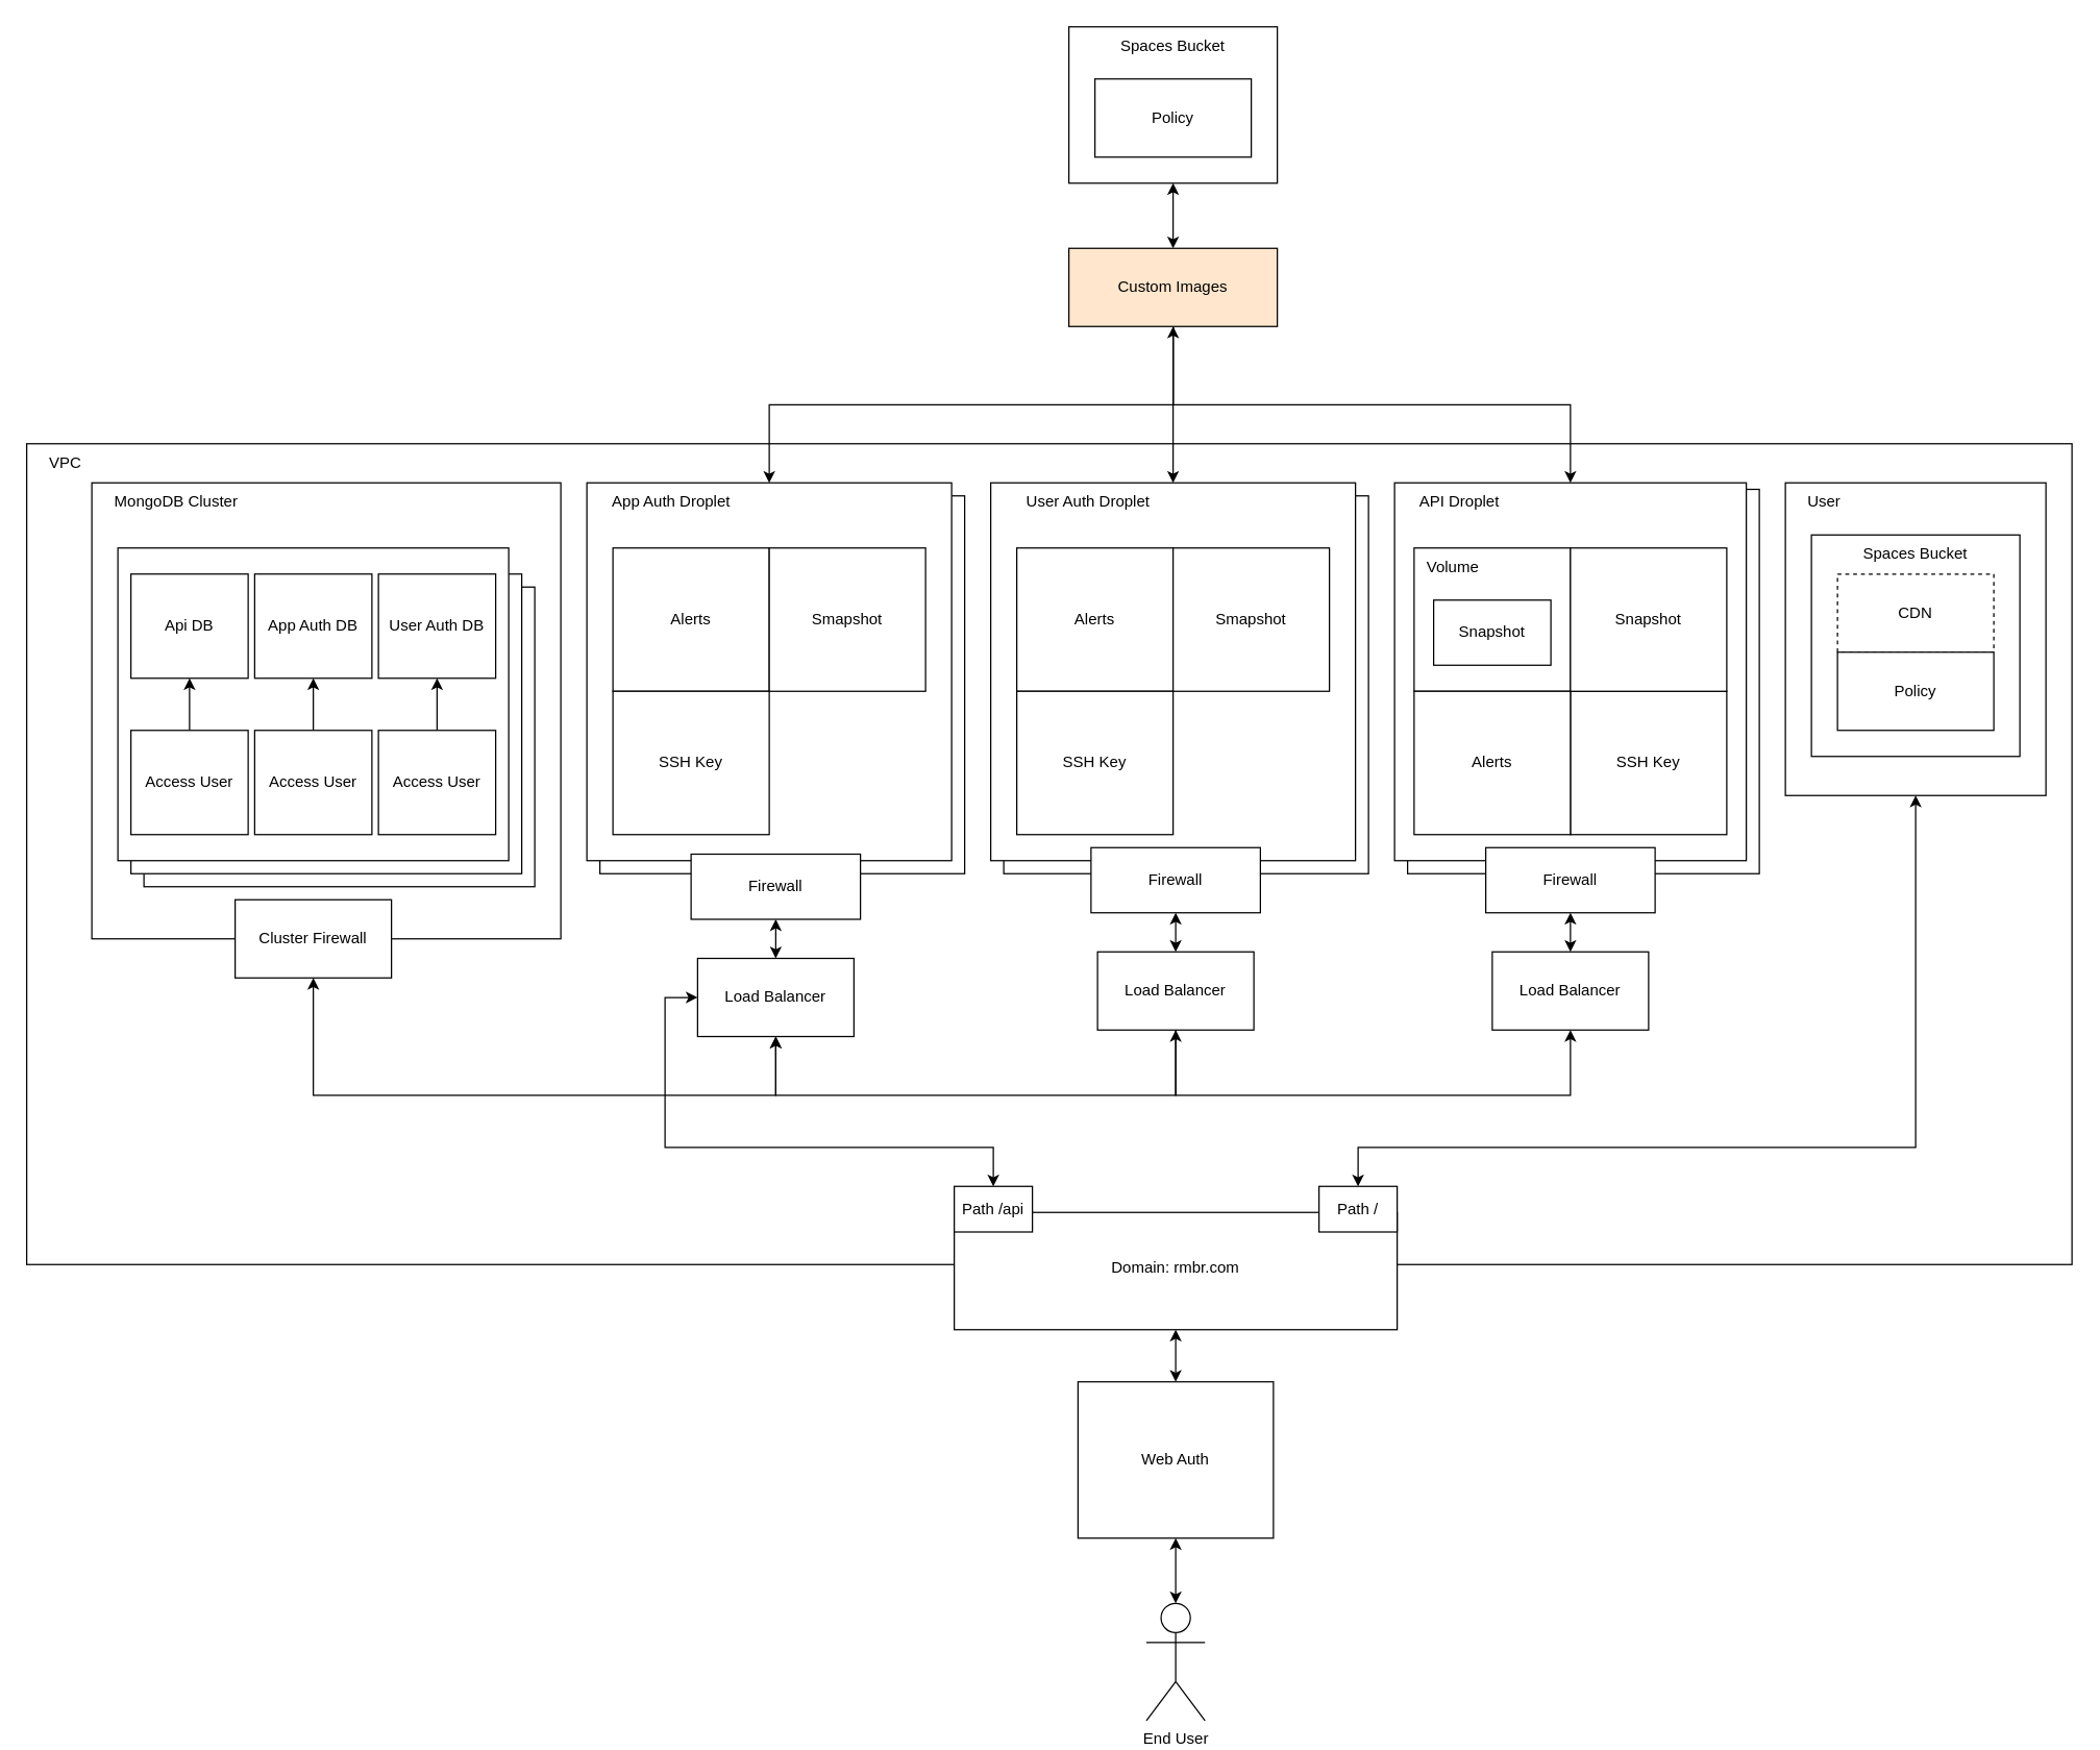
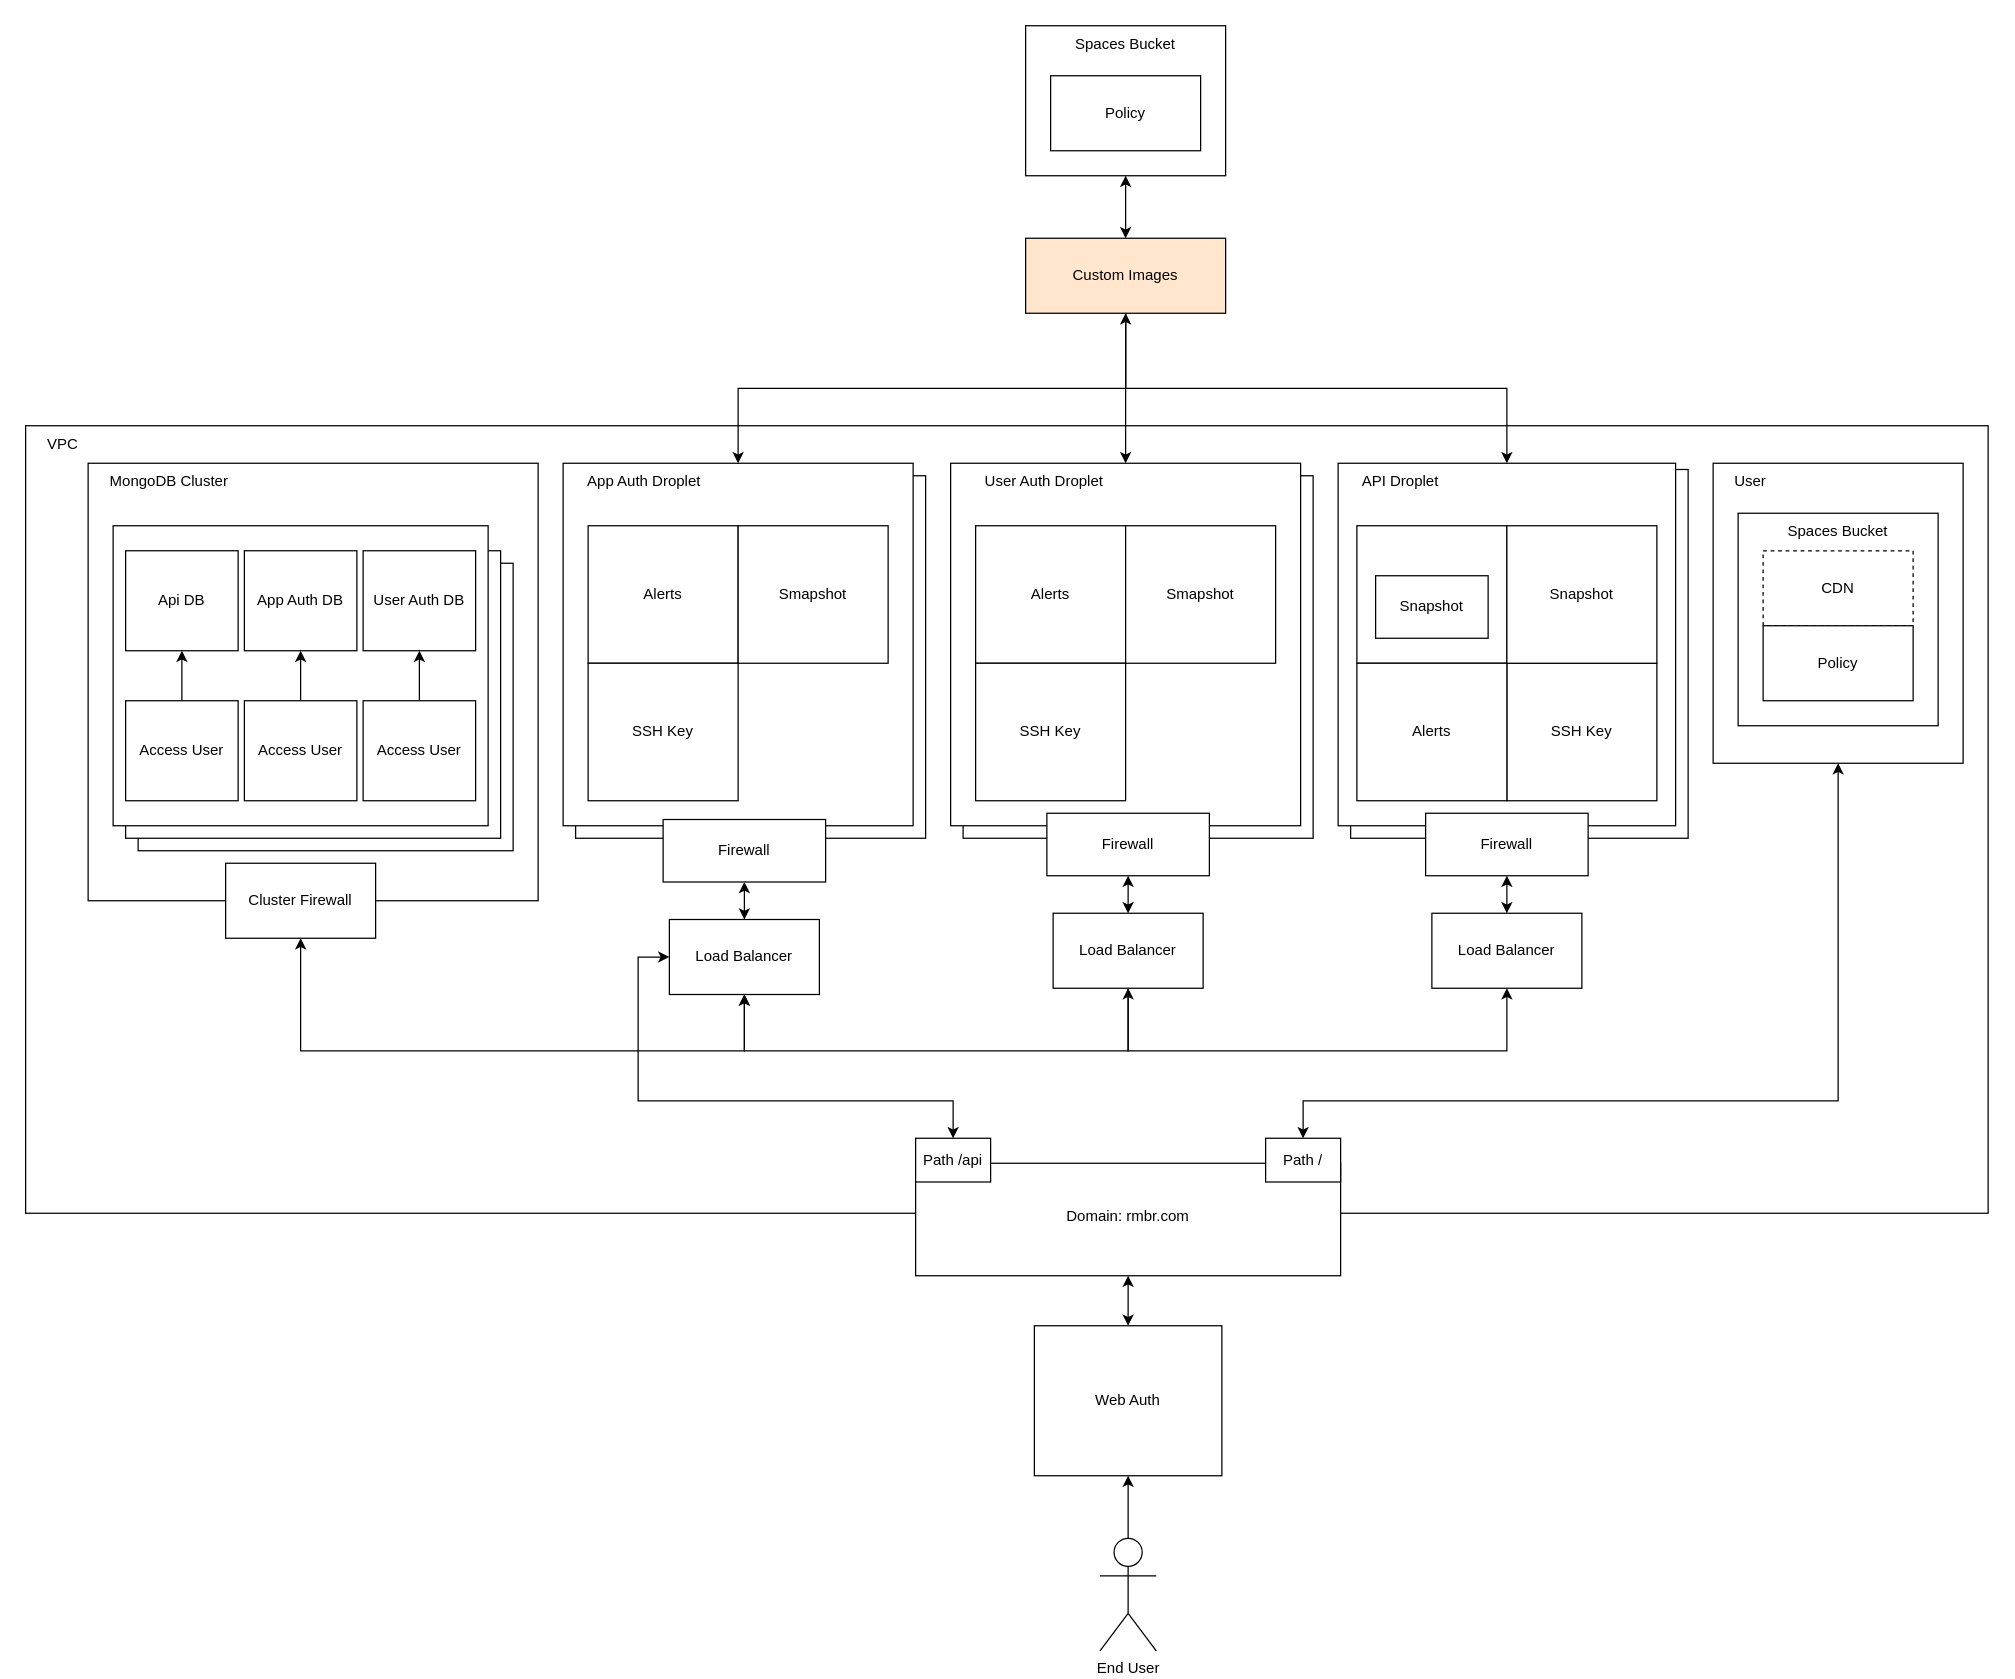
- <mxCell id="57" value="Volume" style="text;html=1;strokeColor=none;fillColor=none;align=center;verticalAlign=middle;whiteSpace=wrap;rounded=0;" vertex="1" parent="1"><mxGeometry x="1085" y="420" width="60" height="30" as="geometry" /></mxCell>
- <mxCell id="25" style="edgeStyle=orthogonalEdgeStyle;rounded=0;orthogonalLoop=1;jettySize=auto;html=1;exitX=0.5;exitY=1;exitDx=0;exitDy=0;entryX=0.5;entryY=0;entryDx=0;entryDy=0;entryPerimeter=0;startArrow=classic;startFill=1;" parent="1" source="26" target="24" edge="1"><mxGeometry relative="1" as="geometry" /></mxCell>
+ <mxCell id="25" style="edgeStyle=orthogonalEdgeStyle;rounded=0;orthogonalLoop=1;jettySize=auto;html=1;exitX=0.5;exitY=1;exitDx=0;exitDy=0;entryX=0.5;entryY=0;entryDx=0;entryDy=0;entryPerimeter=0;startArrow=classic;startFill=1;endArrow=none;" parent="1" source="26" target="24" edge="1"><mxGeometry relative="1" as="geometry" /></mxCell>
